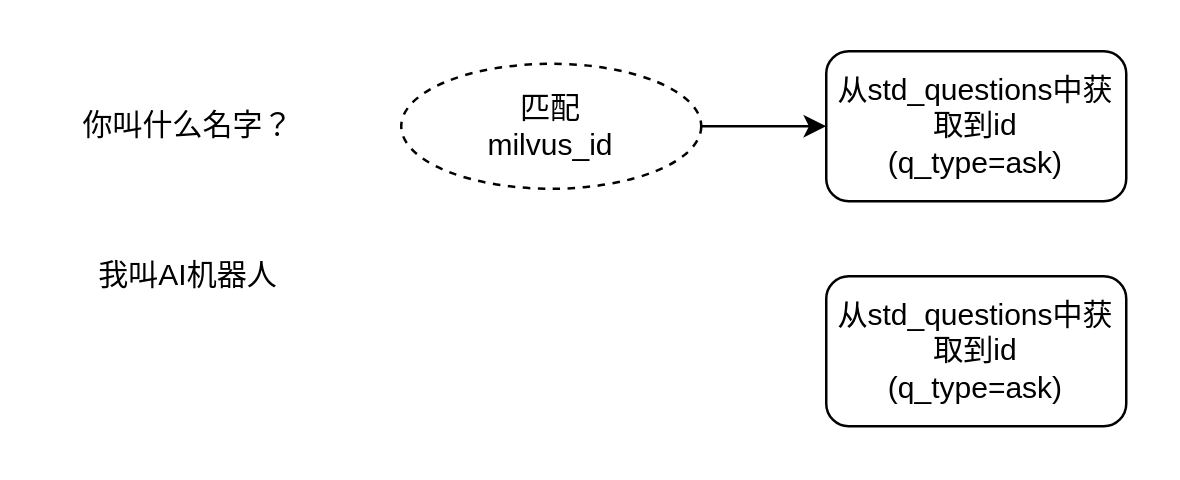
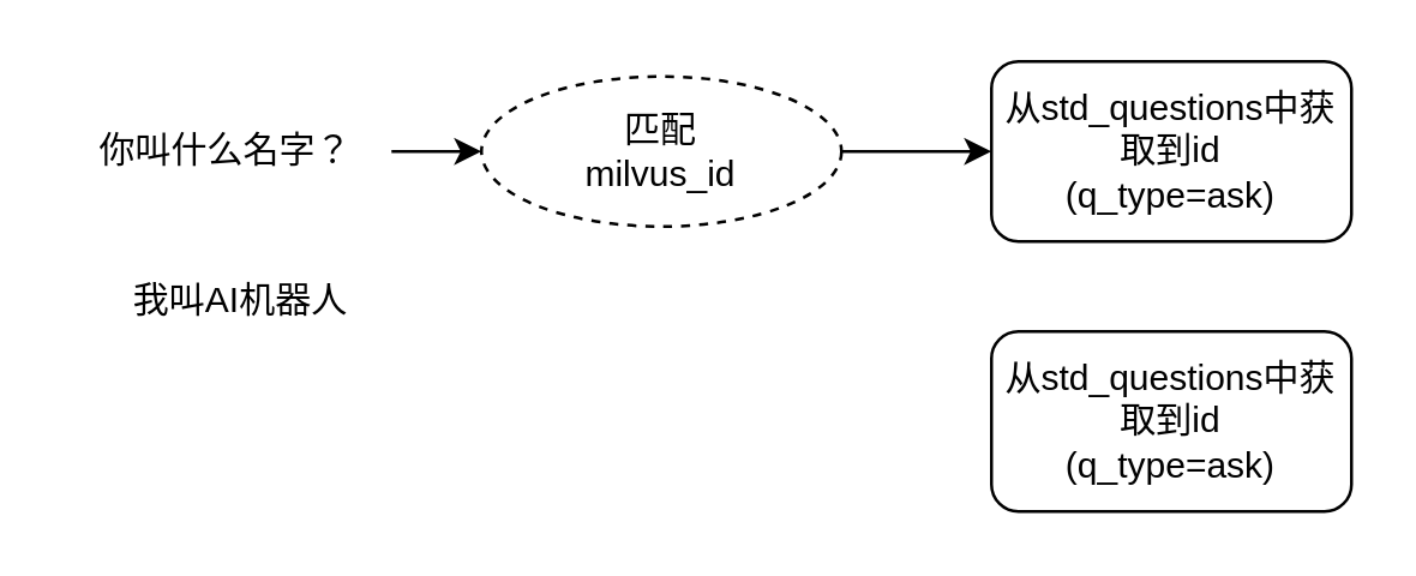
+ <mxCell id="2" style="edgeStyle=orthogonalEdgeStyle;rounded=0;orthogonalLoop=1;jettySize=auto;html=1;exitX=1;exitY=0.5;exitDx=0;exitDy=0;entryX=0;entryY=0.5;entryDx=0;entryDy=0;" edge="1" parent="1" source="3" target="7"><mxGeometry relative="1" as="geometry" /></mxCell>
- <mxCell id="4" value="我叫AI机器人" style="text;html=1;strokeColor=none;fillColor=none;align=center;verticalAlign=middle;whiteSpace=wrap;rounded=0;" vertex="1" parent="1"><mxGeometry x="20" y="100" width="110" height="20" as="geometry" /></mxCell>
+ <mxCell id="4" value="我叫AI机器人" style="text;html=1;strokeColor=none;fillColor=none;align=center;verticalAlign=middle;whiteSpace=wrap;rounded=0;" vertex="1" parent="1"><mxGeometry x="25" y="90" width="110" height="20" as="geometry" /></mxCell>
